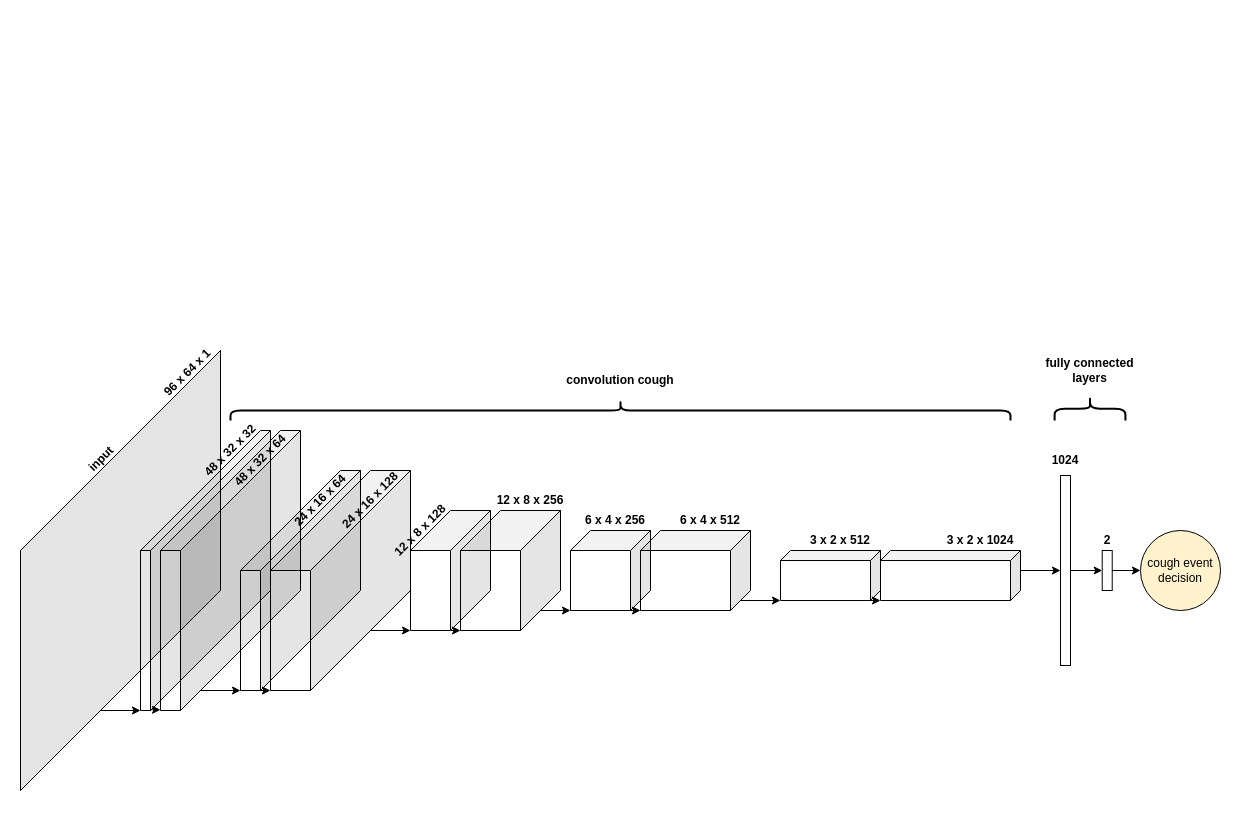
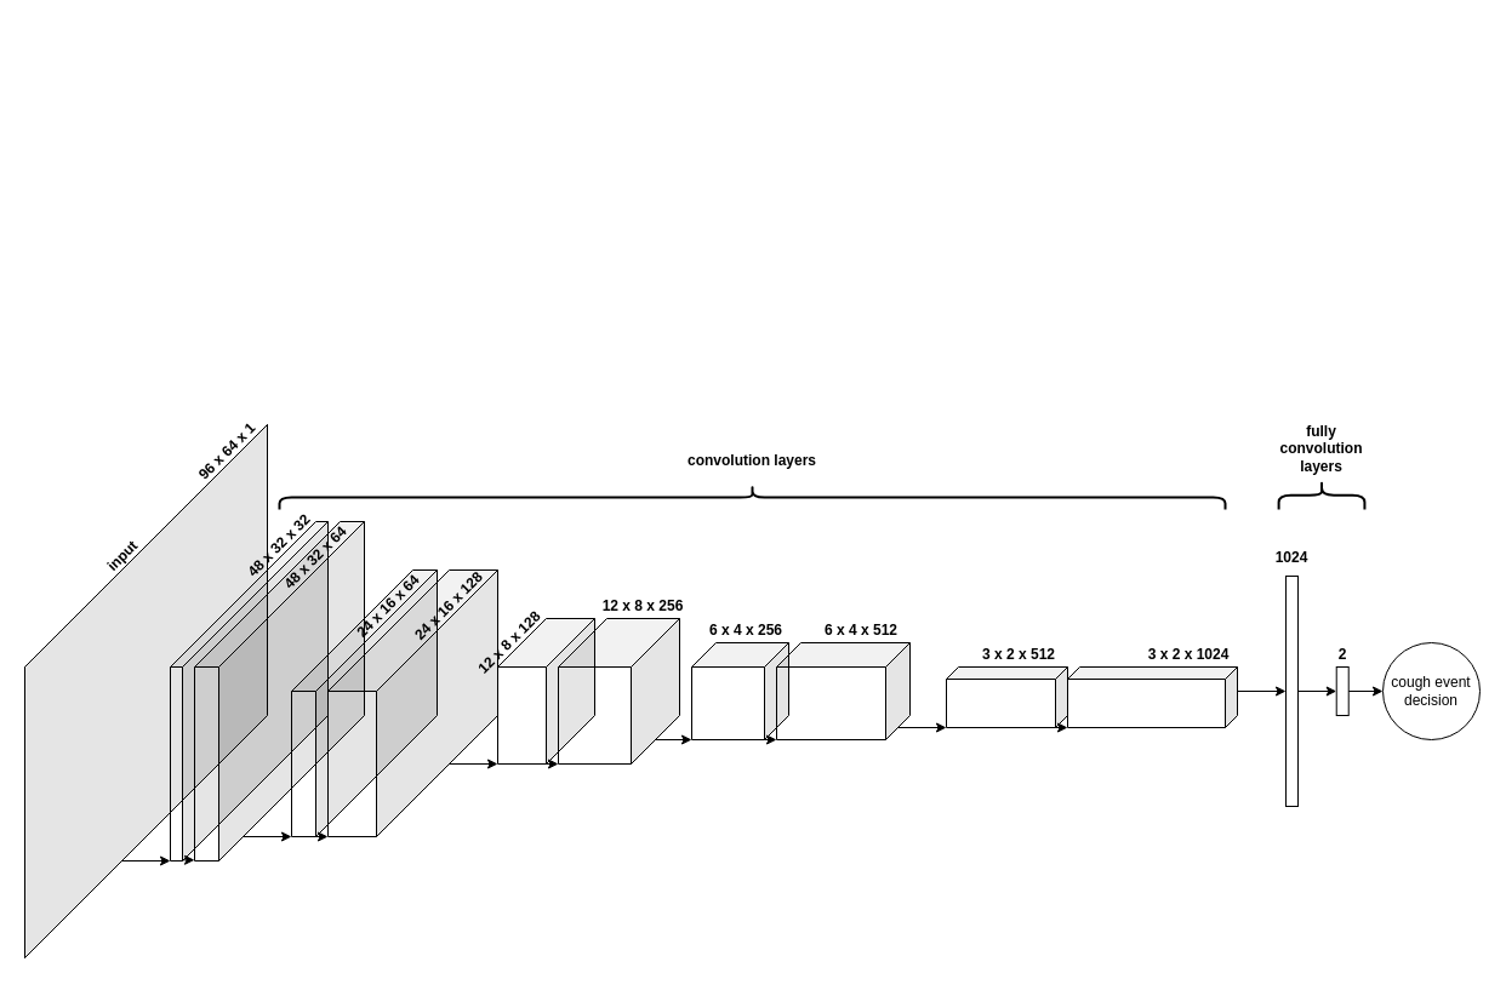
- <mxCell id="44" value="fully connected layers" style="text;html=1;strokeColor=none;fillColor=none;align=center;verticalAlign=middle;whiteSpace=wrap;rounded=0;strokeWidth=1;fontSize=12;fontStyle=1" parent="1" vertex="1"><mxGeometry x="1042.02" y="350" width="95" height="40" as="geometry" /></mxCell>
+ <mxCell id="44" value="fully convolution layers" style="text;html=1;strokeColor=none;fillColor=none;align=center;verticalAlign=middle;whiteSpace=wrap;rounded=0;strokeWidth=1;fontSize=12;fontStyle=1" parent="1" vertex="1"><mxGeometry x="1042.02" y="350" width="95" height="40" as="geometry" /></mxCell>
- <mxCell id="43" value="convolution cough" style="text;html=1;strokeColor=none;fillColor=none;align=center;verticalAlign=middle;whiteSpace=wrap;rounded=0;strokeWidth=1;fontSize=12;fontStyle=1" parent="1" vertex="1"><mxGeometry x="535" y="360" width="170" height="40" as="geometry" /></mxCell>
+ <mxCell id="43" value="convolution layers" style="text;html=1;strokeColor=none;fillColor=none;align=center;verticalAlign=middle;whiteSpace=wrap;rounded=0;strokeWidth=1;fontSize=12;fontStyle=1" parent="1" vertex="1"><mxGeometry x="535" y="360" width="170" height="40" as="geometry" /></mxCell>
- <mxCell id="45" value="cough event decision" style="ellipse;whiteSpace=wrap;html=1;fillColor=#fff2cc;" vertex="1" parent="1"><mxGeometry x="1140" y="530" width="80" height="80" as="geometry" /></mxCell>
+ <mxCell id="45" value="cough event decision" style="ellipse;whiteSpace=wrap;html=1;" vertex="1" parent="1"><mxGeometry x="1140" y="530" width="80" height="80" as="geometry" /></mxCell>
